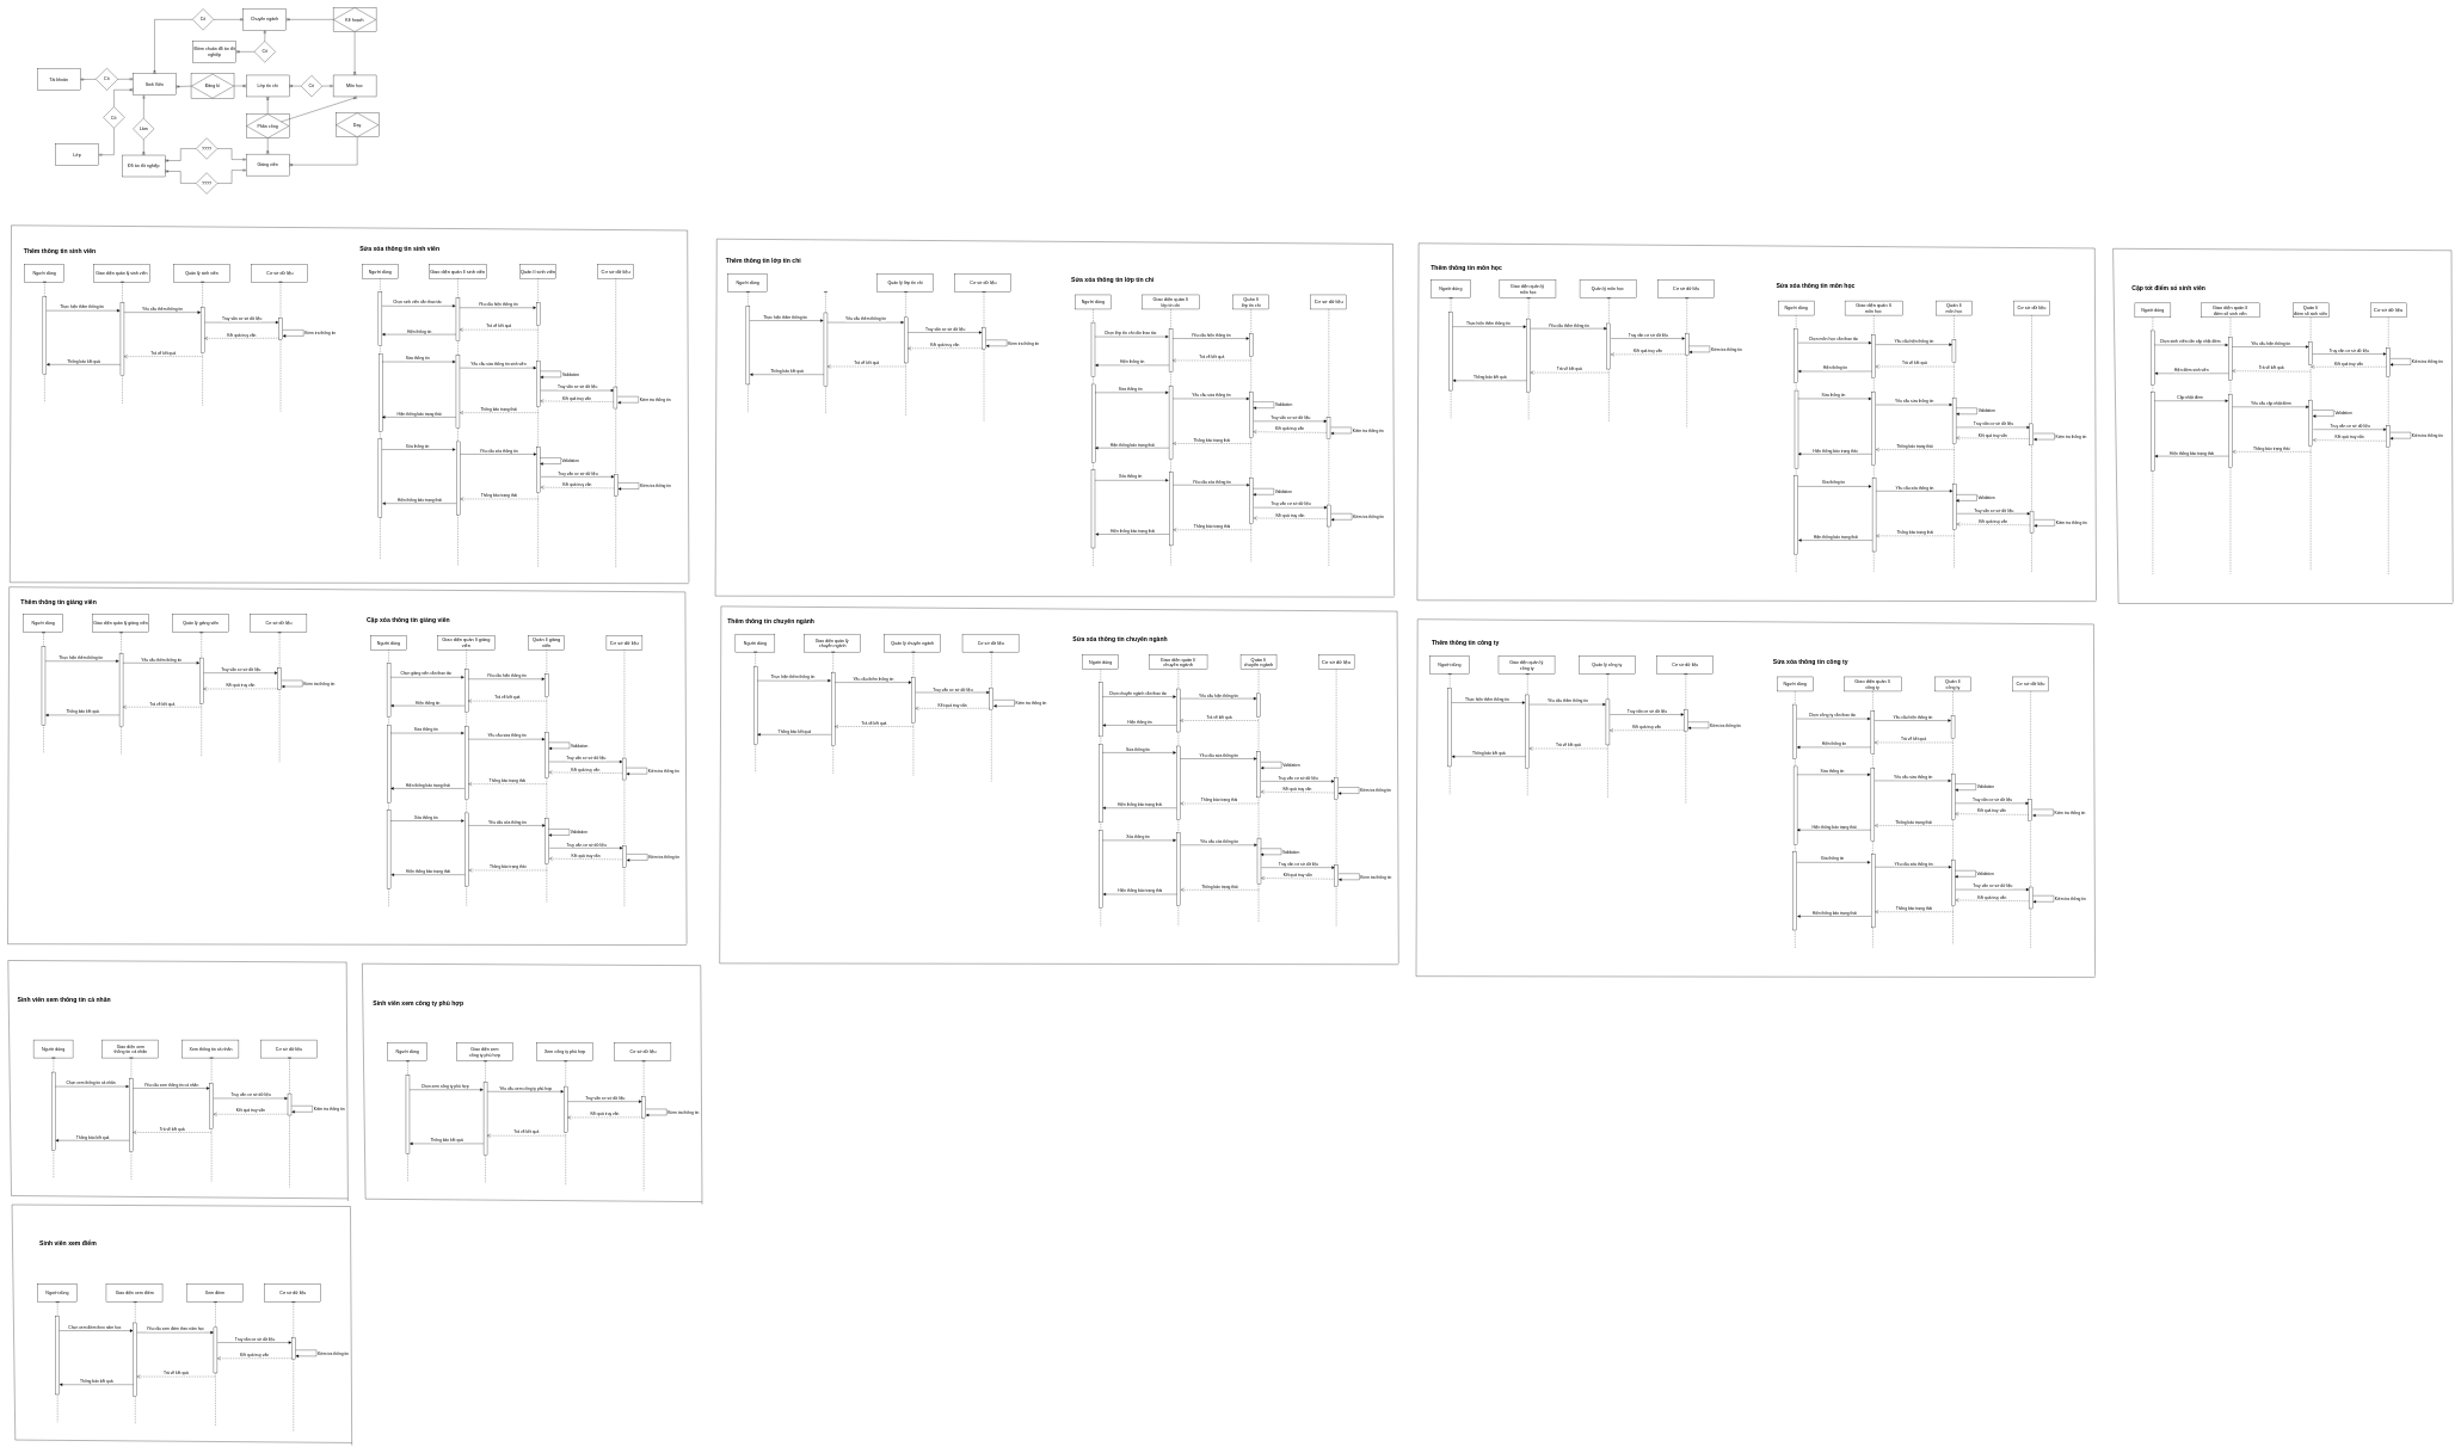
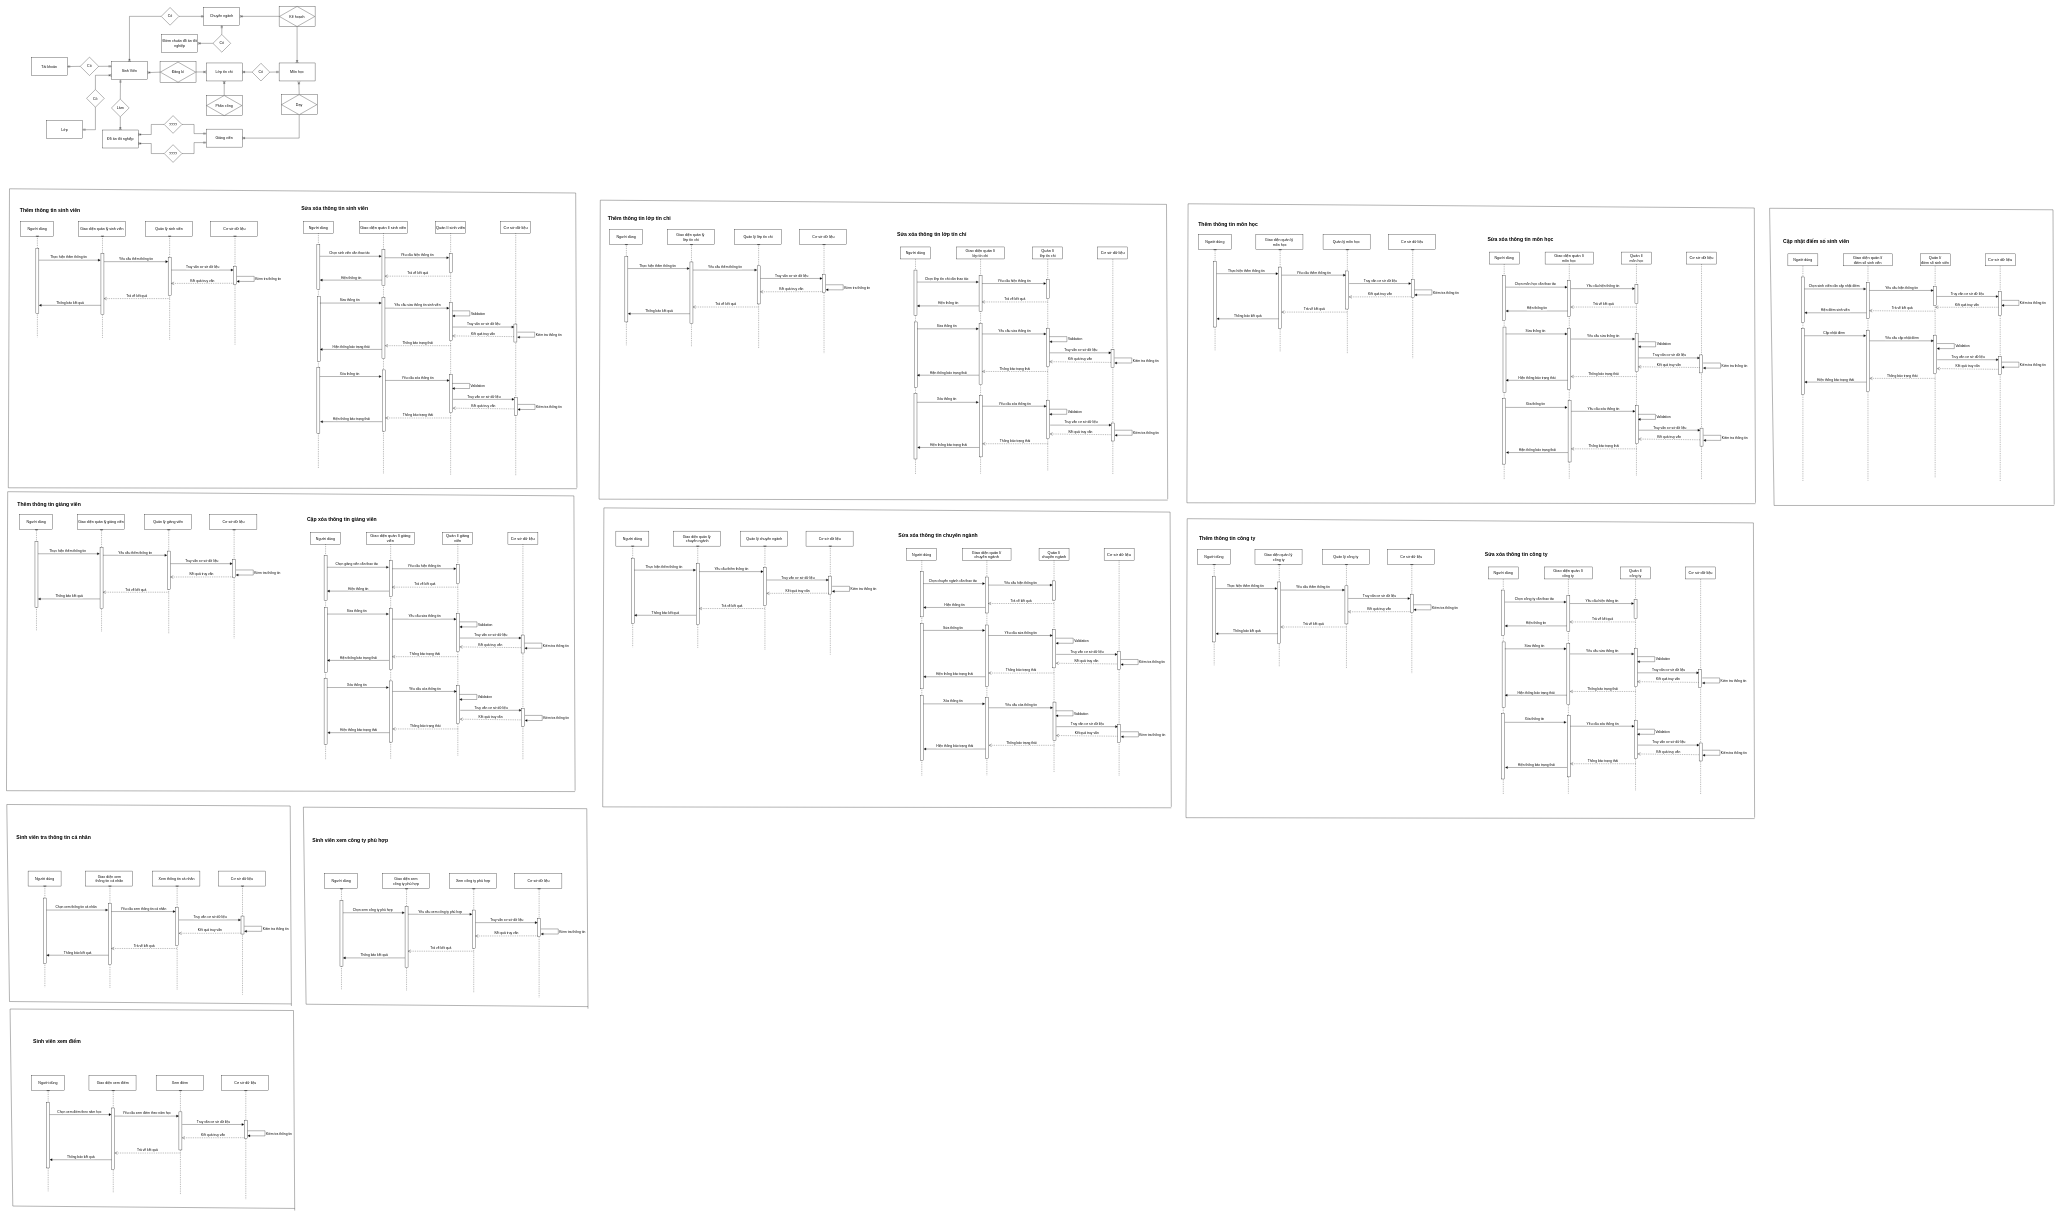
- <mxCell id="46" style="rounded=0;orthogonalLoop=1;jettySize=auto;html=1;endArrow=none;endFill=0;elbow=vertical;exitX=0.549;exitY=1.029;exitDx=0;exitDy=0;startArrow=ERoneToMany;startFill=0;exitPerimeter=0;" parent="1" source="25" target="45" edge="1"><mxGeometry relative="1" as="geometry"><mxPoint x="942" y="299" as="sourcePoint" /><mxPoint x="960" y="468.51" as="targetPoint" /></mxGeometry></mxCell>
+ <mxCell id="46" style="rounded=0;orthogonalLoop=1;jettySize=auto;html=1;endArrow=none;endFill=0;elbow=vertical;exitX=0.549;exitY=1.029;exitDx=0;exitDy=0;startArrow=ERoneToMany;startFill=0;entryX=0.5;entryY=0;entryDx=0;entryDy=0;exitPerimeter=0;" parent="1" source="25" target="50" edge="1"><mxGeometry relative="1" as="geometry"><mxPoint x="942" y="299" as="sourcePoint" /><mxPoint x="960" y="468.51" as="targetPoint" /></mxGeometry></mxCell>
- <mxCell id="42" style="rounded=0;orthogonalLoop=1;jettySize=auto;html=1;entryX=0.5;entryY=1;entryDx=0;entryDy=0;endArrow=none;endFill=0;elbow=vertical;startArrow=ERoneToMany;startFill=0;exitX=0.5;exitY=0;exitDx=0;exitDy=0;" parent="1" source="35" target="45" edge="1"><mxGeometry relative="1" as="geometry"><mxPoint x="838" y="533" as="sourcePoint" /><mxPoint x="577" y="525.58" as="targetPoint" /></mxGeometry></mxCell>
+ <mxCell id="225" value="Giao diện quản lý&amp;nbsp; &lt;br&gt;lớp tín chỉ" style="html=1;" vertex="1" parent="1"><mxGeometry x="2223" y="765" width="157" height="50" as="geometry" /></mxCell>
- <mxCell id="420" value="Cập tốt điểm số sinh viên" style="text;html=1;align=center;verticalAlign=middle;resizable=0;points=[];autosize=1;strokeColor=none;fillColor=none;fontStyle=1;fontSize=17;" vertex="1" parent="1"><mxGeometry x="5935" y="788" width="238" height="32" as="geometry" /></mxCell>
+ <mxCell id="420" value="Cập nhật điểm số sinh viên" style="text;html=1;align=center;verticalAlign=middle;resizable=0;points=[];autosize=1;strokeColor=none;fillColor=none;fontStyle=1;fontSize=17;" vertex="1" parent="1"><mxGeometry x="5935" y="788" width="238" height="32" as="geometry" /></mxCell>
- <mxCell id="187" value="Thêm thông tin chuyên ngành" style="text;html=1;align=center;verticalAlign=middle;resizable=0;points=[];autosize=1;strokeColor=none;fillColor=none;fontStyle=1;fontSize=17;" vertex="1" parent="1"><mxGeometry x="2020" y="1719.5" width="261" height="32" as="geometry" /></mxCell>
- <mxCell id="426" value="Sinh viên xem thông tin cá nhân" style="text;html=1;align=center;verticalAlign=middle;resizable=0;points=[];autosize=1;strokeColor=none;fillColor=none;fontStyle=1;fontSize=17;" vertex="1" parent="1"><mxGeometry x="37" y="2776" width="279" height="32" as="geometry" /></mxCell>
+ <mxCell id="426" value="Sinh viên tra thông tin cá nhân" style="text;html=1;align=center;verticalAlign=middle;resizable=0;points=[];autosize=1;strokeColor=none;fillColor=none;fontStyle=1;fontSize=17;" vertex="1" parent="1"><mxGeometry x="37" y="2776" width="279" height="32" as="geometry" /></mxCell>
